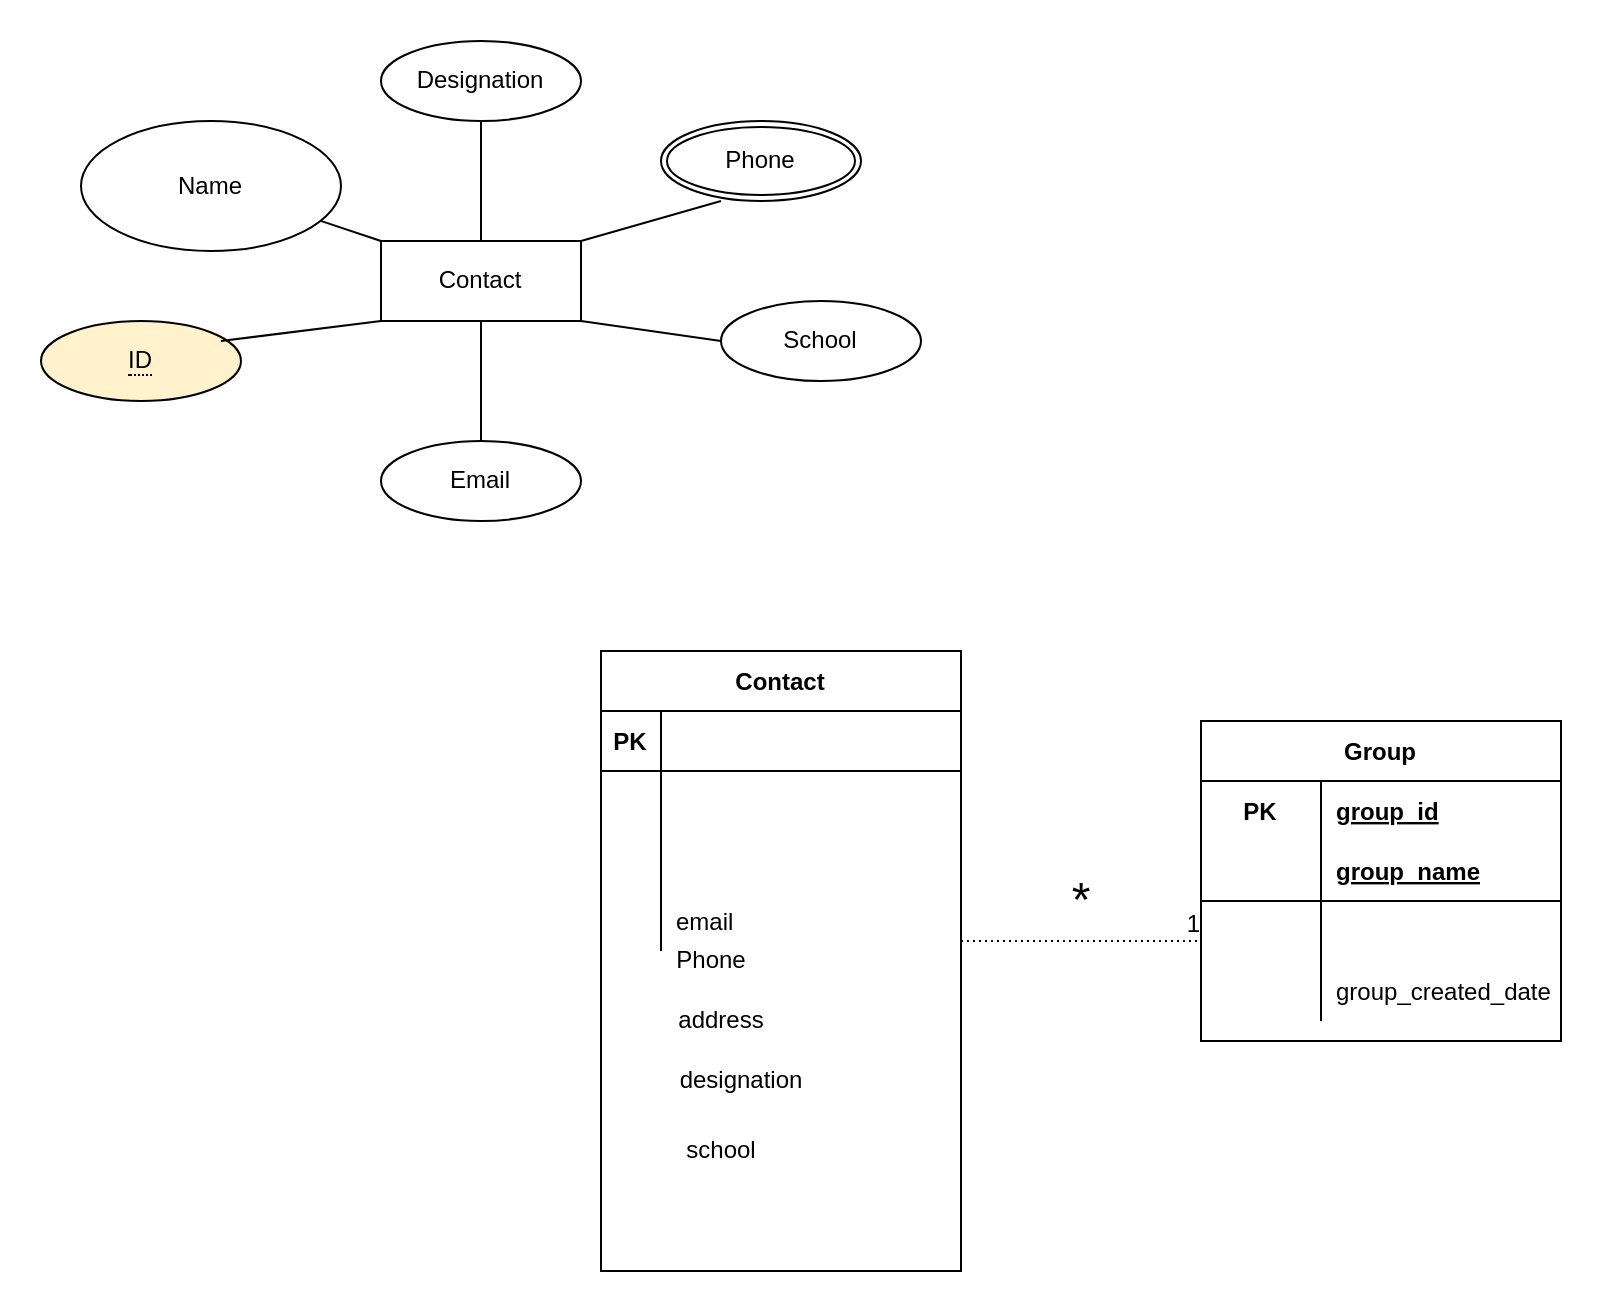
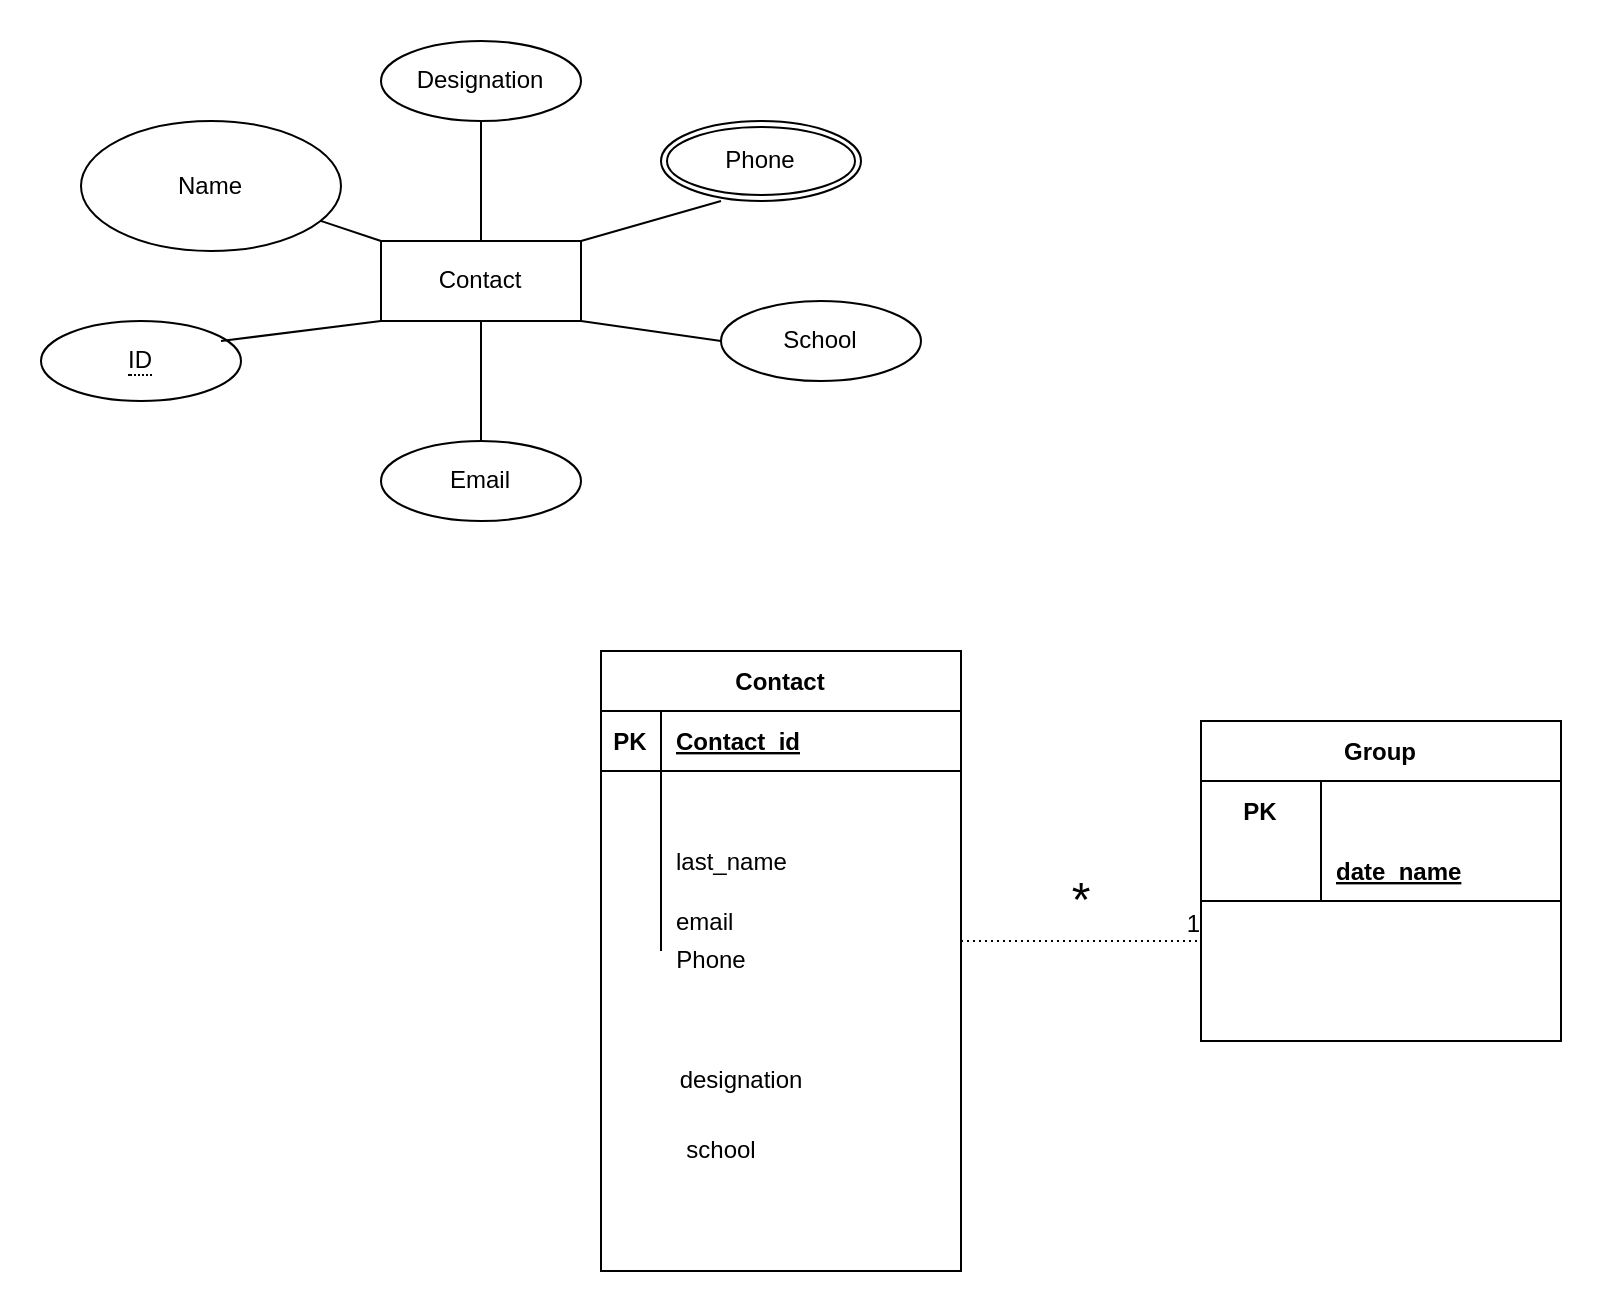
- <mxCell id="8" value="&lt;span style=&quot;border-bottom: 1px dotted&quot;&gt;ID&lt;/span&gt;" style="ellipse;whiteSpace=wrap;html=1;align=center;fillColor=#fff2cc;" parent="1" vertex="1"><mxGeometry x="20" y="160" width="100" height="40" as="geometry" /></mxCell>
+ <mxCell id="8" value="&lt;span style=&quot;border-bottom: 1px dotted&quot;&gt;ID&lt;/span&gt;" style="ellipse;whiteSpace=wrap;html=1;align=center;" parent="1" vertex="1"><mxGeometry x="20" y="160" width="100" height="40" as="geometry" /></mxCell>
+ <mxCell id="18" value="Contact_id" style="shape=partialRectangle;connectable=0;fillColor=none;top=0;left=0;bottom=0;right=0;align=left;spacingLeft=6;fontStyle=5;overflow=hidden;" parent="16" vertex="1"><mxGeometry x="30" width="150" height="30" as="geometry"><mxRectangle width="150" height="30" as="alternateBounds" /></mxGeometry></mxCell>
- <mxCell id="34" value="group_id" style="shape=partialRectangle;connectable=0;fillColor=none;top=0;left=0;bottom=0;right=0;align=left;spacingLeft=6;fontStyle=5;overflow=hidden;" parent="32" vertex="1"><mxGeometry x="60" width="120" height="30" as="geometry"><mxRectangle width="120" height="30" as="alternateBounds" /></mxGeometry></mxCell>
+ <mxCell id="23" value="last_name" style="shape=partialRectangle;connectable=0;fillColor=none;top=0;left=0;bottom=0;right=0;align=left;spacingLeft=6;overflow=hidden;" parent="21" vertex="1"><mxGeometry x="30" width="150" height="30" as="geometry"><mxRectangle width="150" height="30" as="alternateBounds" /></mxGeometry></mxCell>
- <mxCell id="37" value="group_name" style="shape=partialRectangle;connectable=0;fillColor=none;top=0;left=0;bottom=0;right=0;align=left;spacingLeft=6;fontStyle=5;overflow=hidden;" parent="35" vertex="1"><mxGeometry x="60" width="120" height="30" as="geometry"><mxRectangle width="120" height="30" as="alternateBounds" /></mxGeometry></mxCell>
+ <mxCell id="37" value="date_name" style="shape=partialRectangle;connectable=0;fillColor=none;top=0;left=0;bottom=0;right=0;align=left;spacingLeft=6;fontStyle=5;overflow=hidden;" parent="35" vertex="1"><mxGeometry x="60" width="120" height="30" as="geometry"><mxRectangle width="120" height="30" as="alternateBounds" /></mxGeometry></mxCell>
- <mxCell id="42" value="group_created_date" style="shape=partialRectangle;connectable=0;fillColor=none;top=0;left=0;bottom=0;right=0;align=left;spacingLeft=6;overflow=hidden;" parent="40" vertex="1"><mxGeometry x="60" width="120" height="30" as="geometry"><mxRectangle width="120" height="30" as="alternateBounds" /></mxGeometry></mxCell>
- <mxCell id="28" value="address" style="text;html=1;align=center;verticalAlign=middle;resizable=0;points=[];autosize=1;strokeColor=none;fillColor=none;" parent="1" vertex="1"><mxGeometry x="330" y="500" width="60" height="20" as="geometry" /></mxCell>
